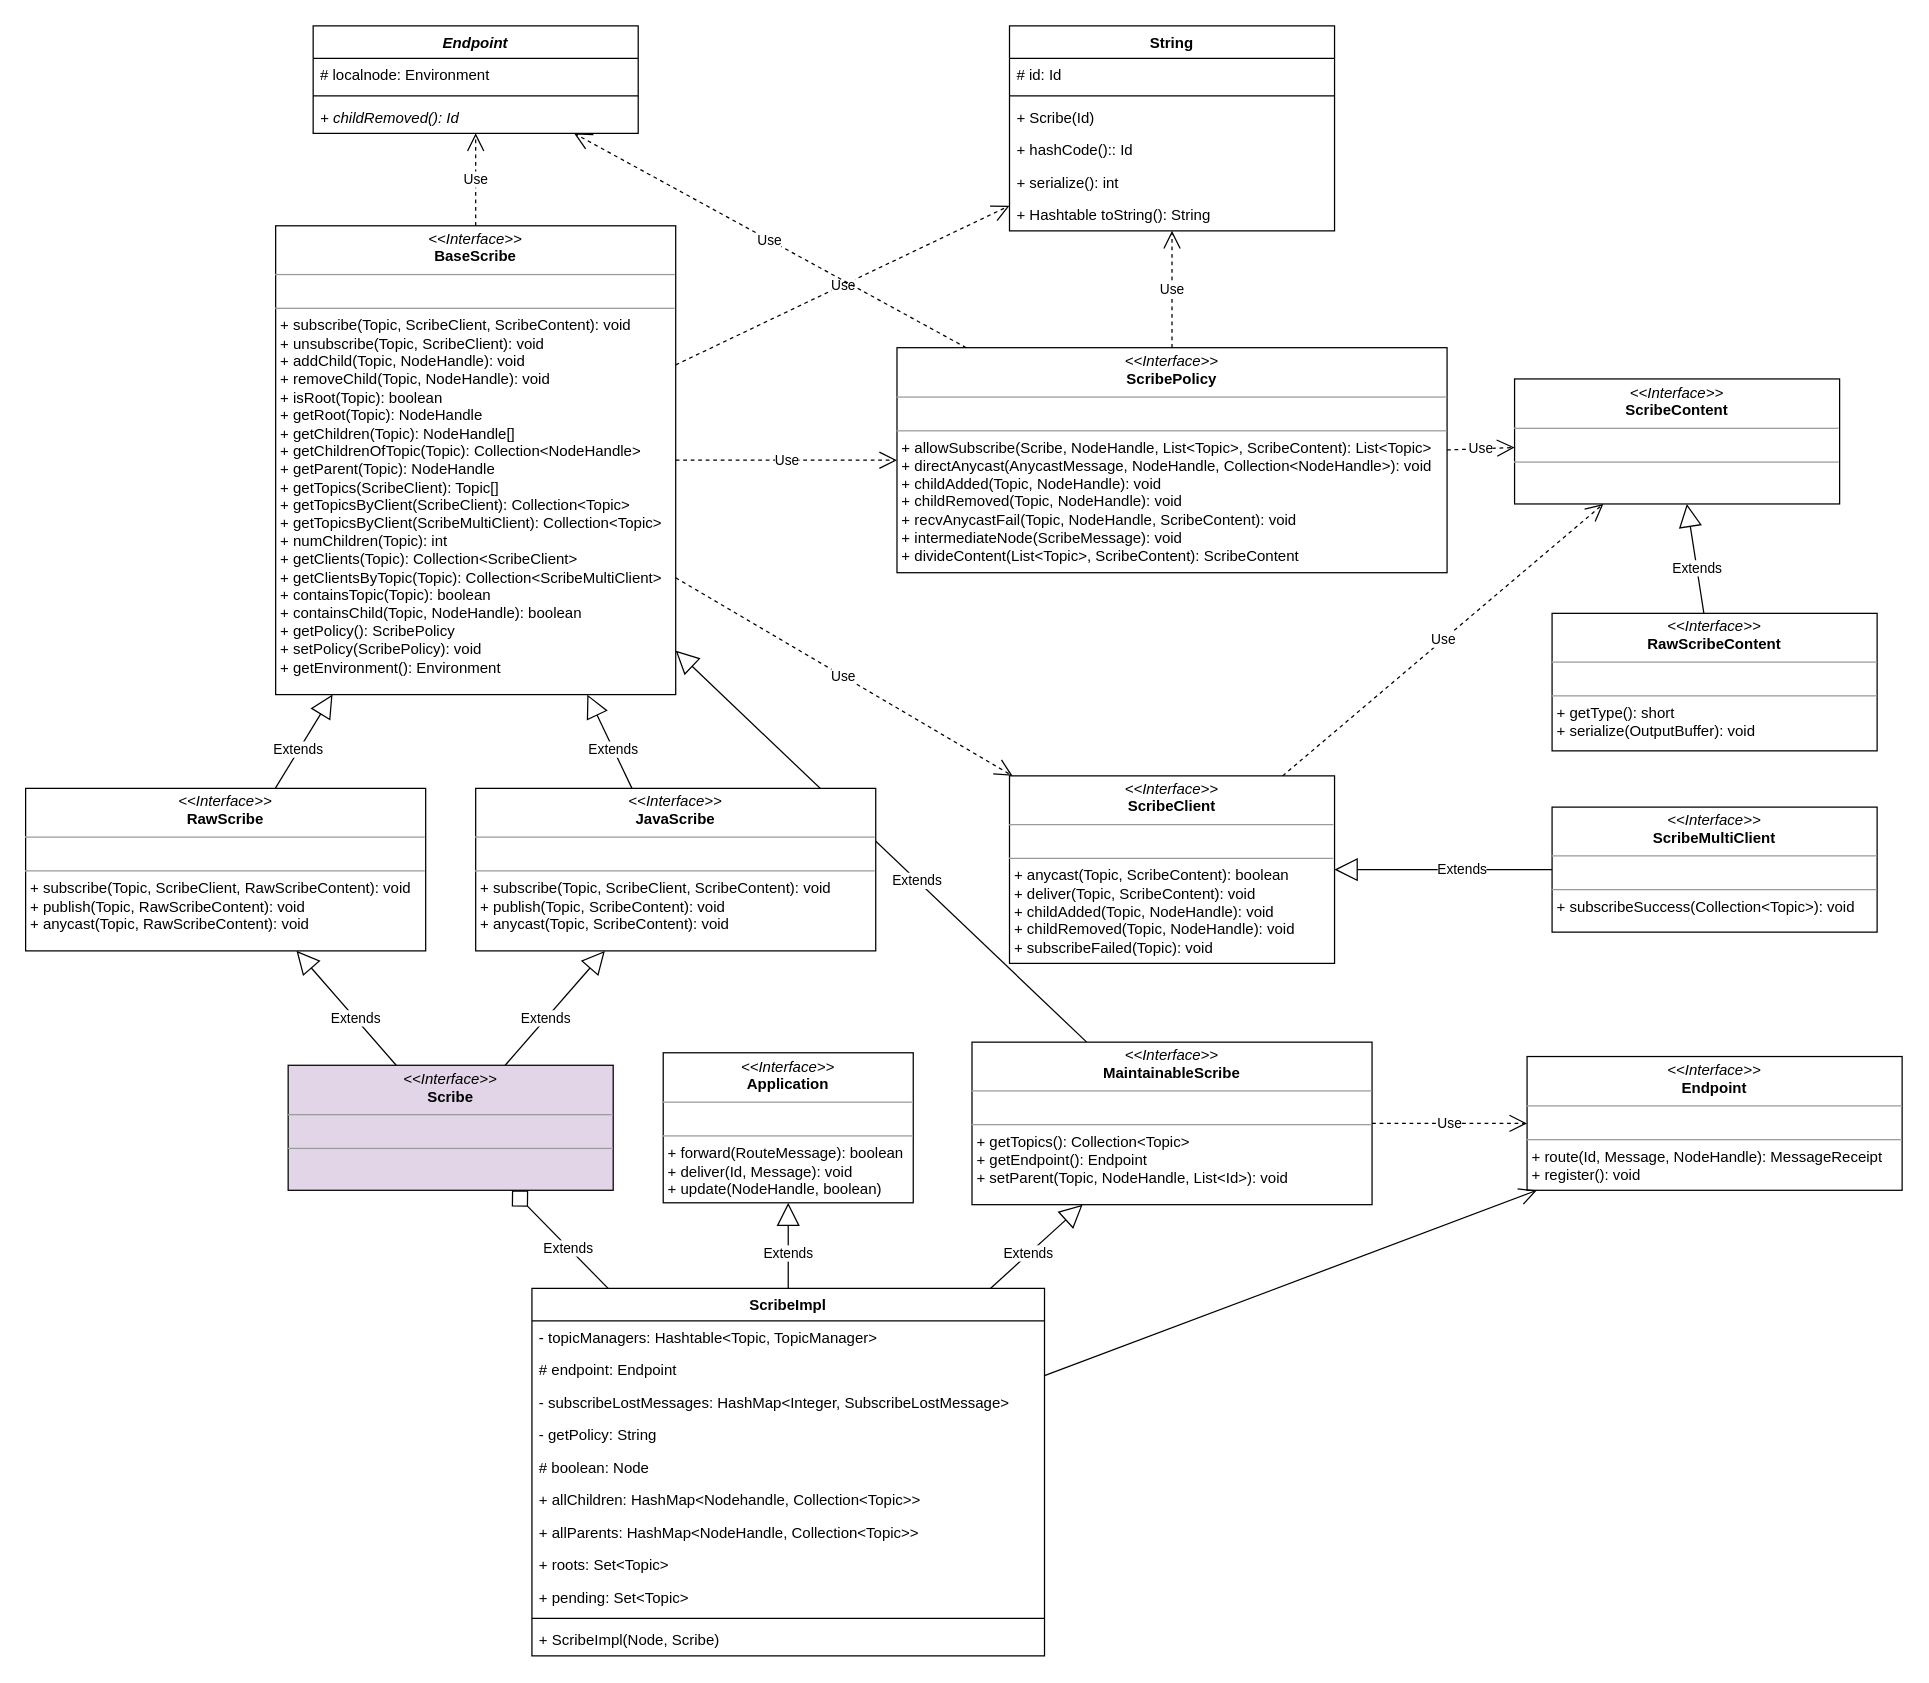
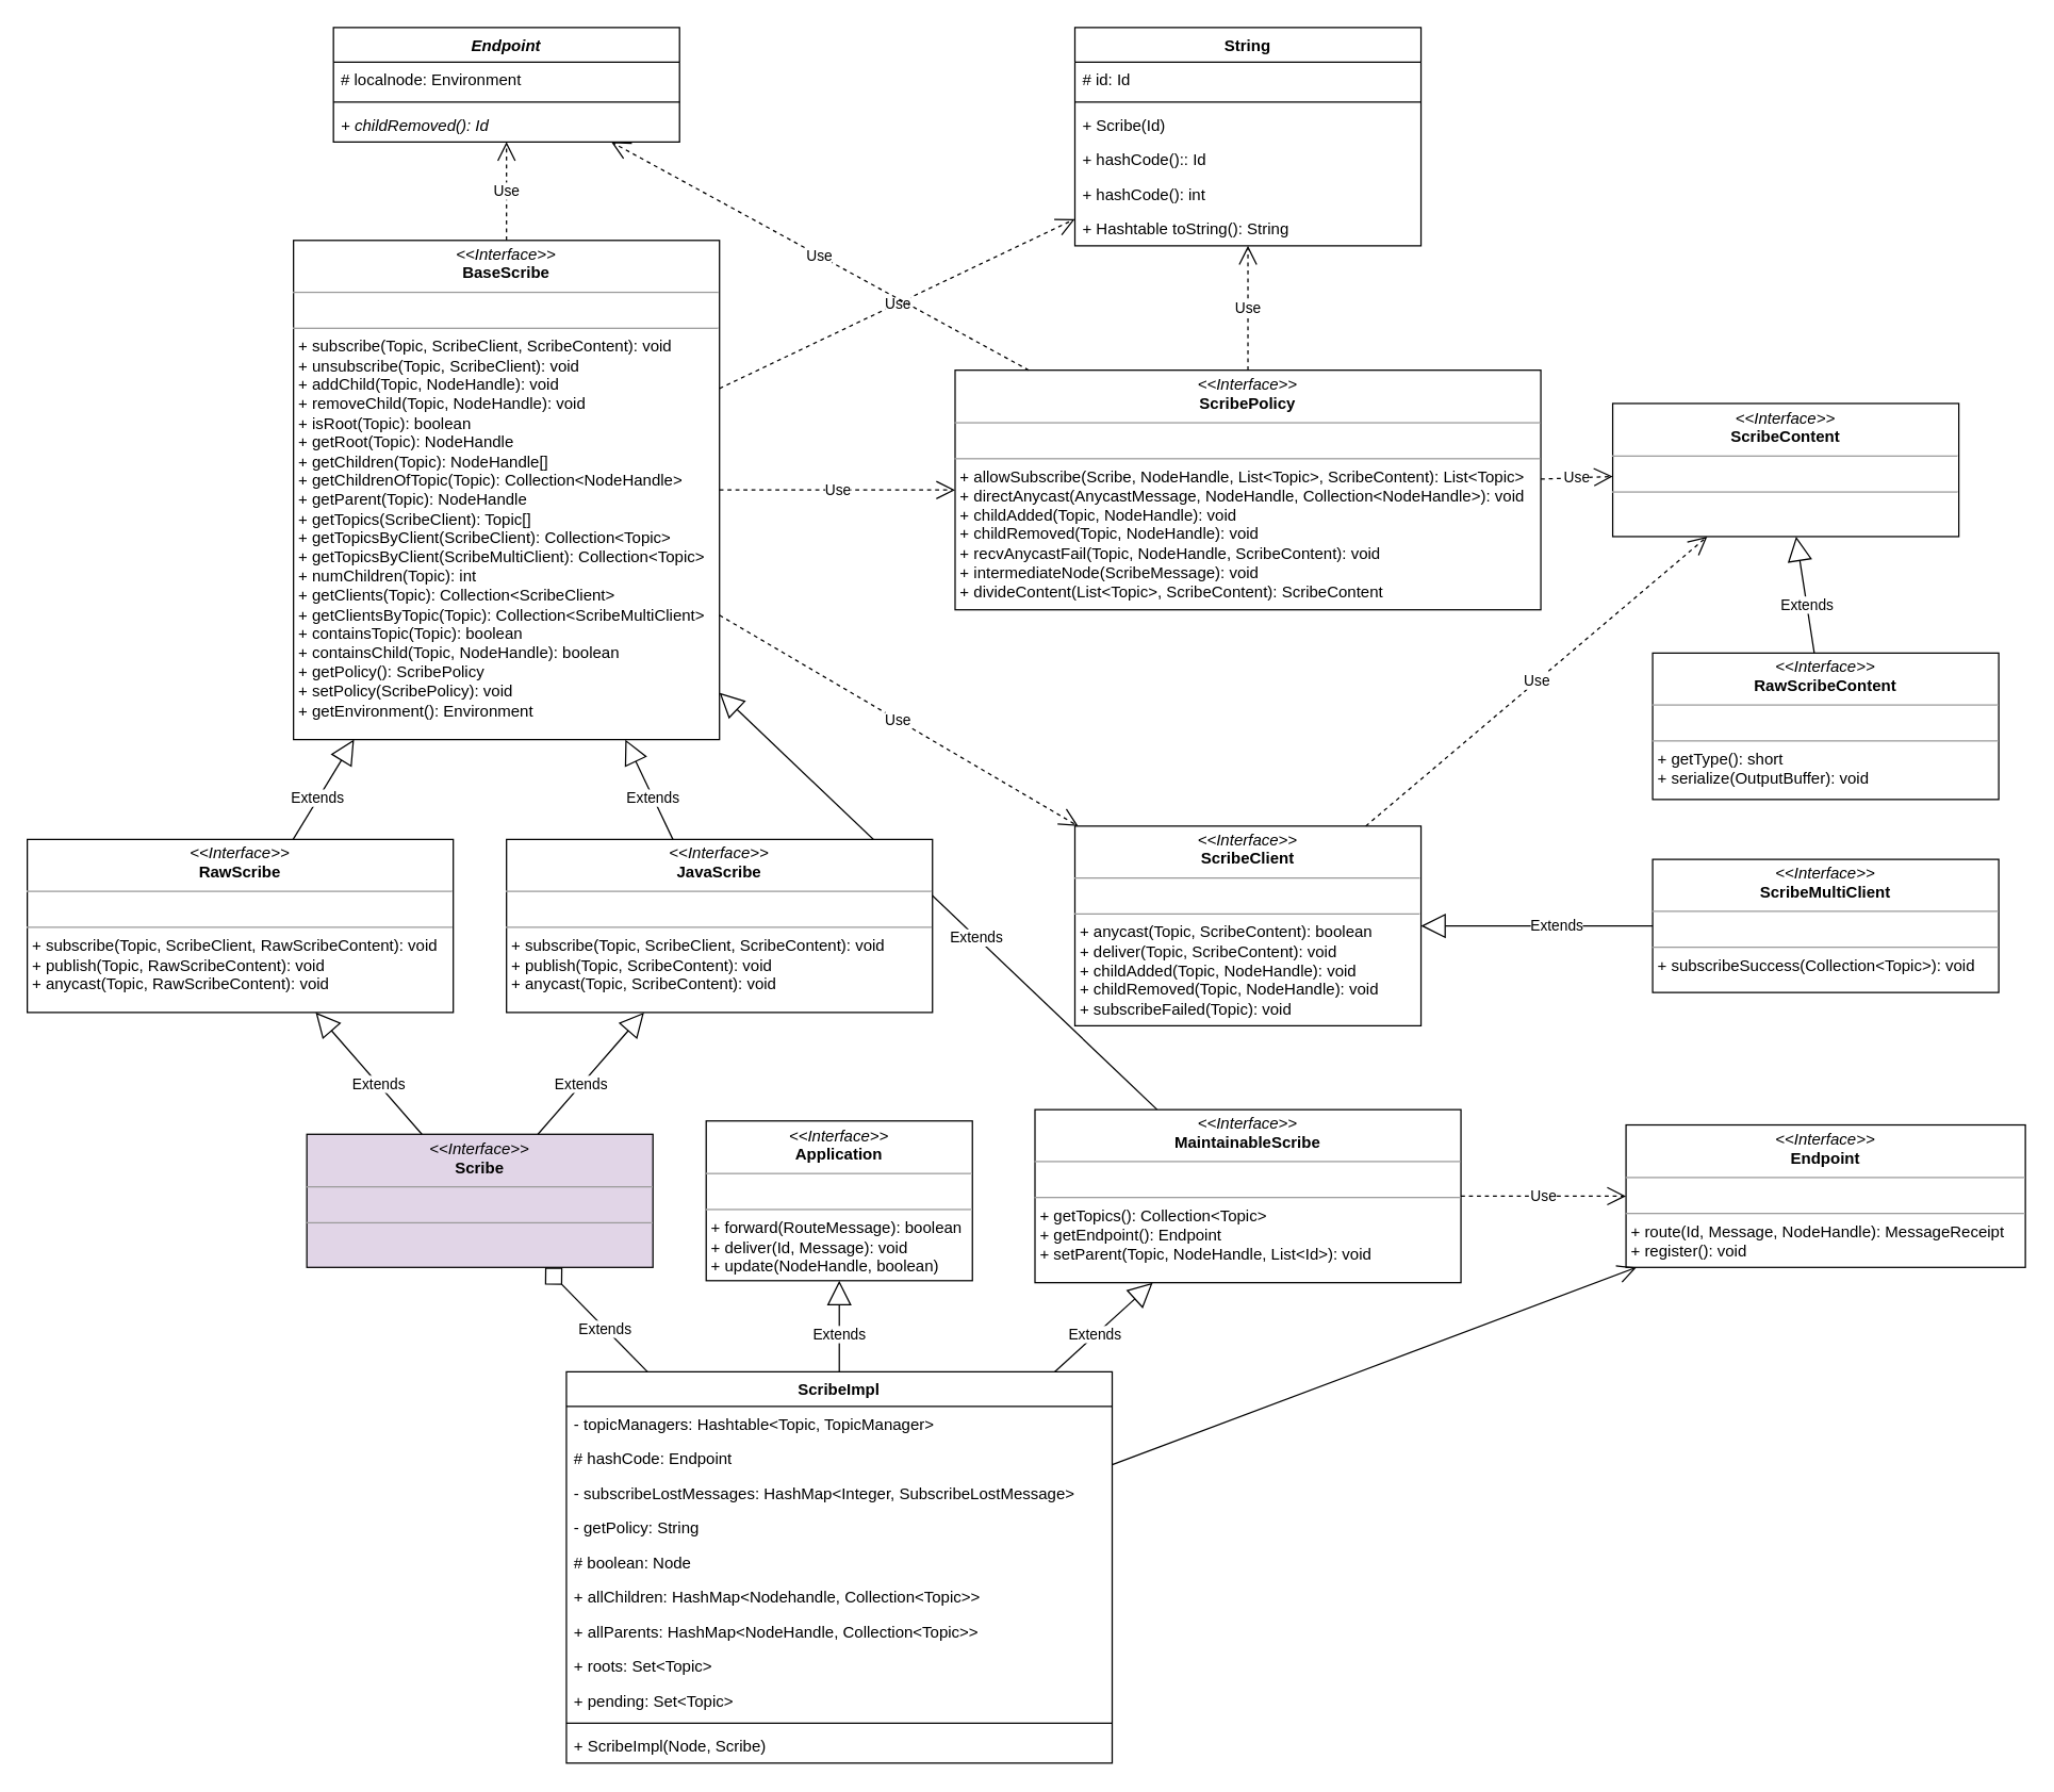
- <mxCell id="17" value="+ serialize(): int" style="text;strokeColor=none;fillColor=none;align=left;verticalAlign=top;spacingLeft=4;spacingRight=4;overflow=hidden;rotatable=0;points=[[0,0.5],[1,0.5]];portConstraint=eastwest;fontStyle=0" parent="12" vertex="1"><mxGeometry y="112" width="260" height="26" as="geometry" /></mxCell>
+ <mxCell id="17" value="+ hashCode(): int" style="text;strokeColor=none;fillColor=none;align=left;verticalAlign=top;spacingLeft=4;spacingRight=4;overflow=hidden;rotatable=0;points=[[0,0.5],[1,0.5]];portConstraint=eastwest;fontStyle=0" parent="12" vertex="1"><mxGeometry y="112" width="260" height="26" as="geometry" /></mxCell>
- <mxCell id="43" value="# endpoint: Endpoint" style="text;strokeColor=none;fillColor=none;align=left;verticalAlign=top;spacingLeft=4;spacingRight=4;overflow=hidden;rotatable=0;points=[[0,0.5],[1,0.5]];portConstraint=eastwest;" vertex="1" parent="41"><mxGeometry y="52" width="410" height="26" as="geometry" /></mxCell>
+ <mxCell id="43" value="# hashCode: Endpoint" style="text;strokeColor=none;fillColor=none;align=left;verticalAlign=top;spacingLeft=4;spacingRight=4;overflow=hidden;rotatable=0;points=[[0,0.5],[1,0.5]];portConstraint=eastwest;" vertex="1" parent="41"><mxGeometry y="52" width="410" height="26" as="geometry" /></mxCell>
